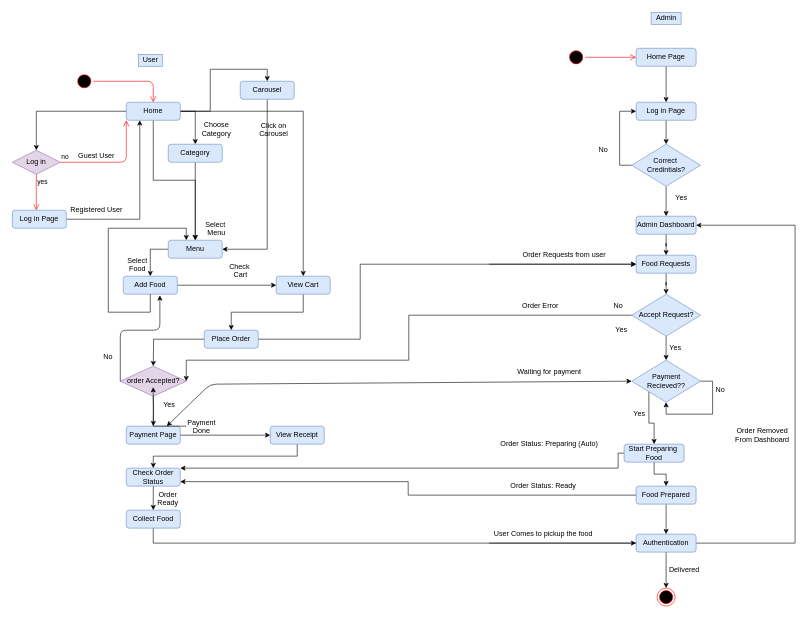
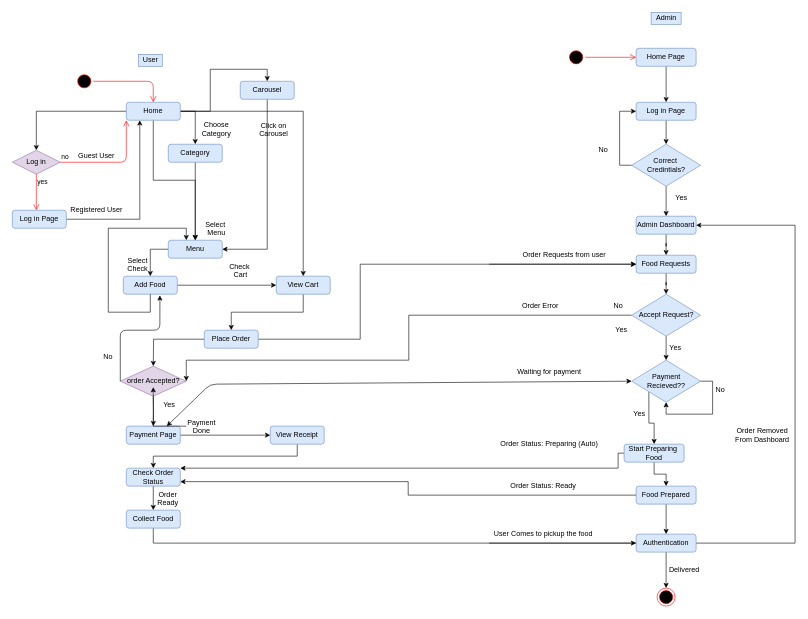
- <mxCell id="39" value="&lt;div style=&quot;text-align: center&quot;&gt;&lt;span&gt;&lt;font face=&quot;helvetica&quot;&gt;Select&lt;/font&gt;&lt;/span&gt;&lt;/div&gt;&lt;div style=&quot;text-align: center&quot;&gt;&lt;span&gt;&lt;font face=&quot;helvetica&quot;&gt;Food&lt;/font&gt;&lt;/span&gt;&lt;/div&gt;" style="text;whiteSpace=wrap;html=1;" vertex="1" parent="1"><mxGeometry x="210" y="420" width="70" height="40" as="geometry" /></mxCell>
+ <mxCell id="39" value="&lt;div style=&quot;text-align: center&quot;&gt;&lt;span&gt;&lt;font face=&quot;helvetica&quot;&gt;Select&lt;/font&gt;&lt;/span&gt;&lt;/div&gt;&lt;div style=&quot;text-align: center&quot;&gt;&lt;span&gt;&lt;font face=&quot;helvetica&quot;&gt;Check&lt;/font&gt;&lt;/span&gt;&lt;/div&gt;" style="text;whiteSpace=wrap;html=1;" vertex="1" parent="1"><mxGeometry x="210" y="420" width="70" height="40" as="geometry" /></mxCell>
